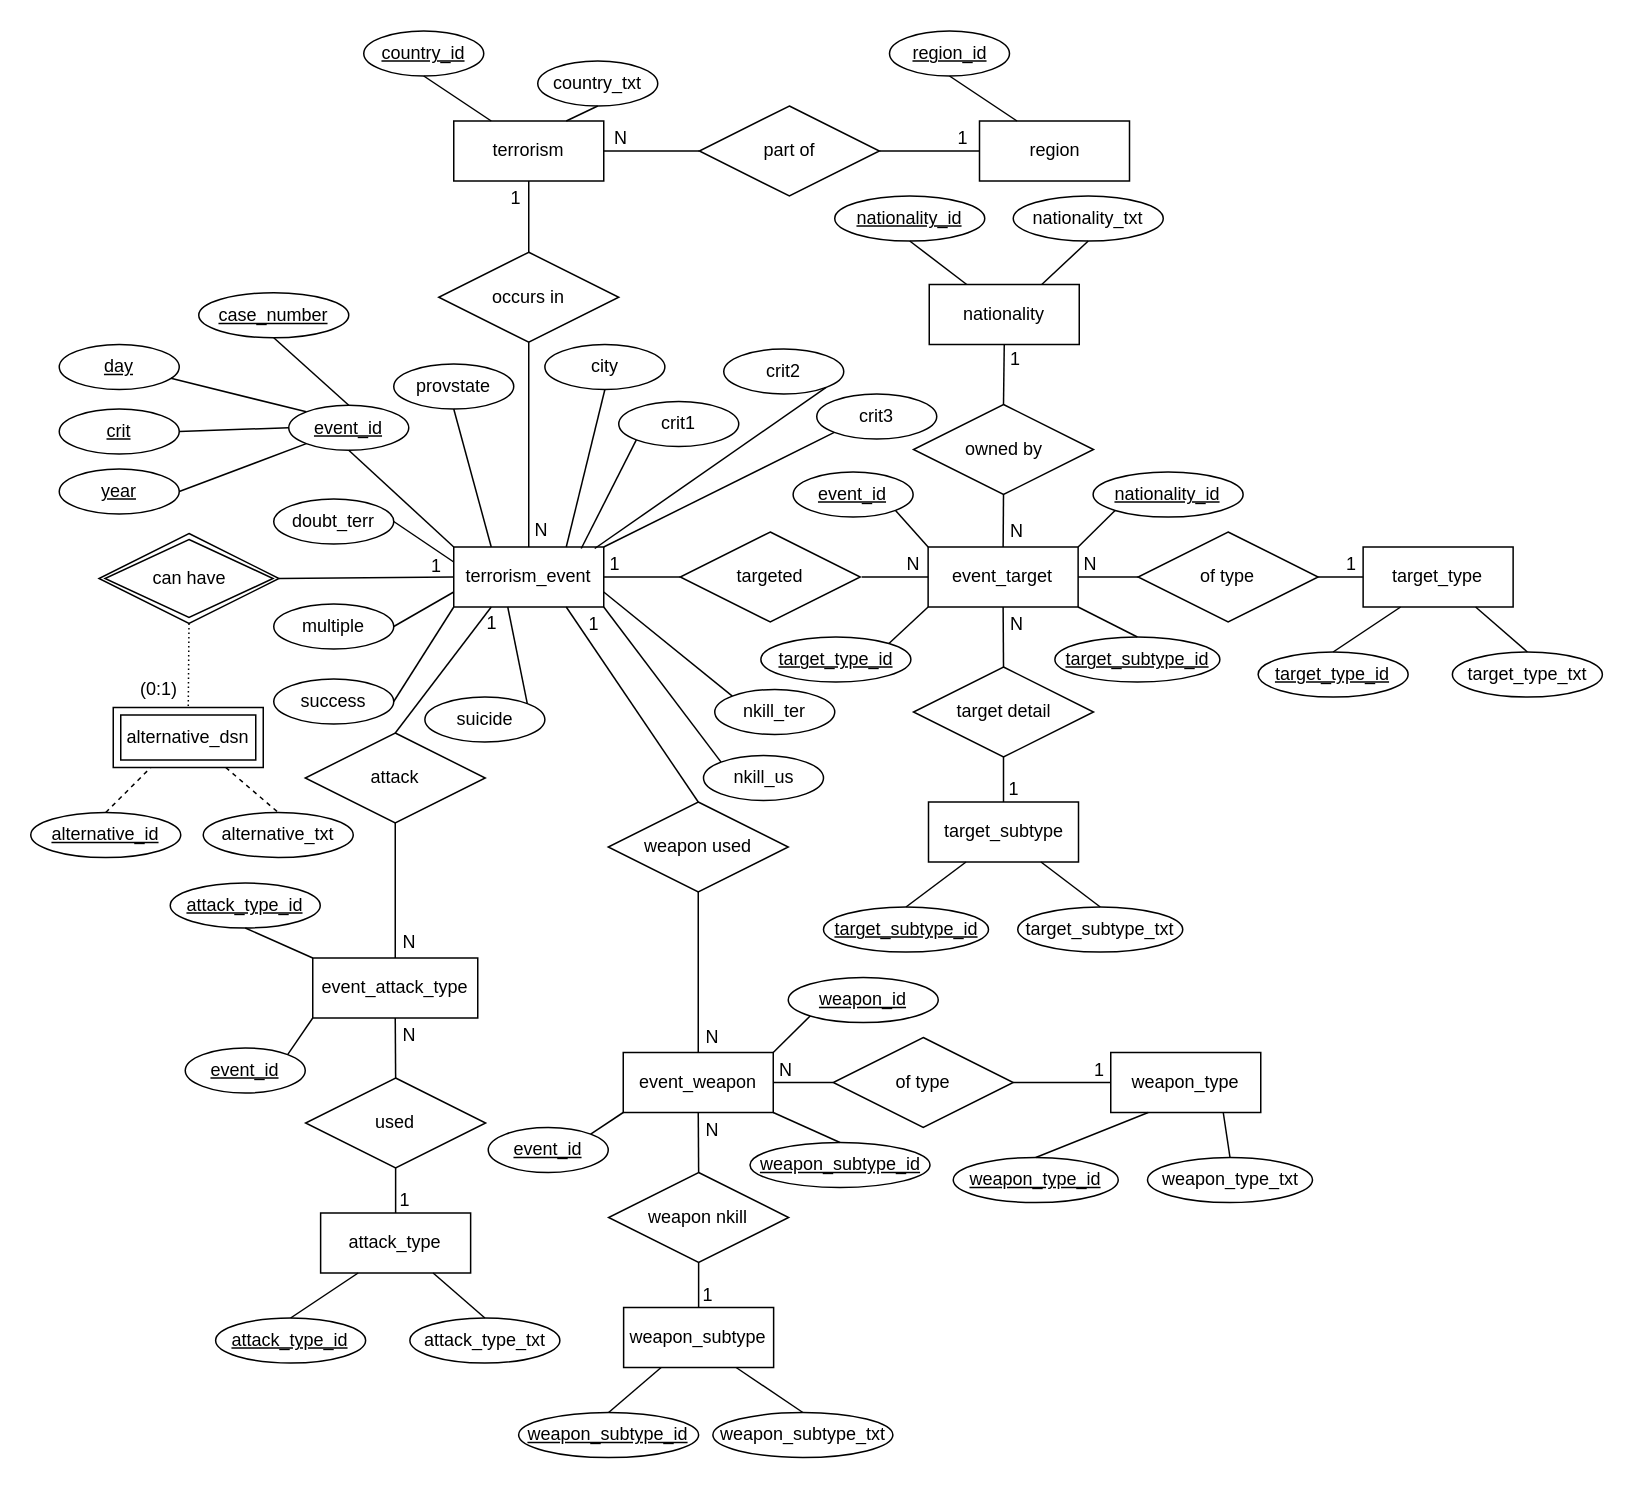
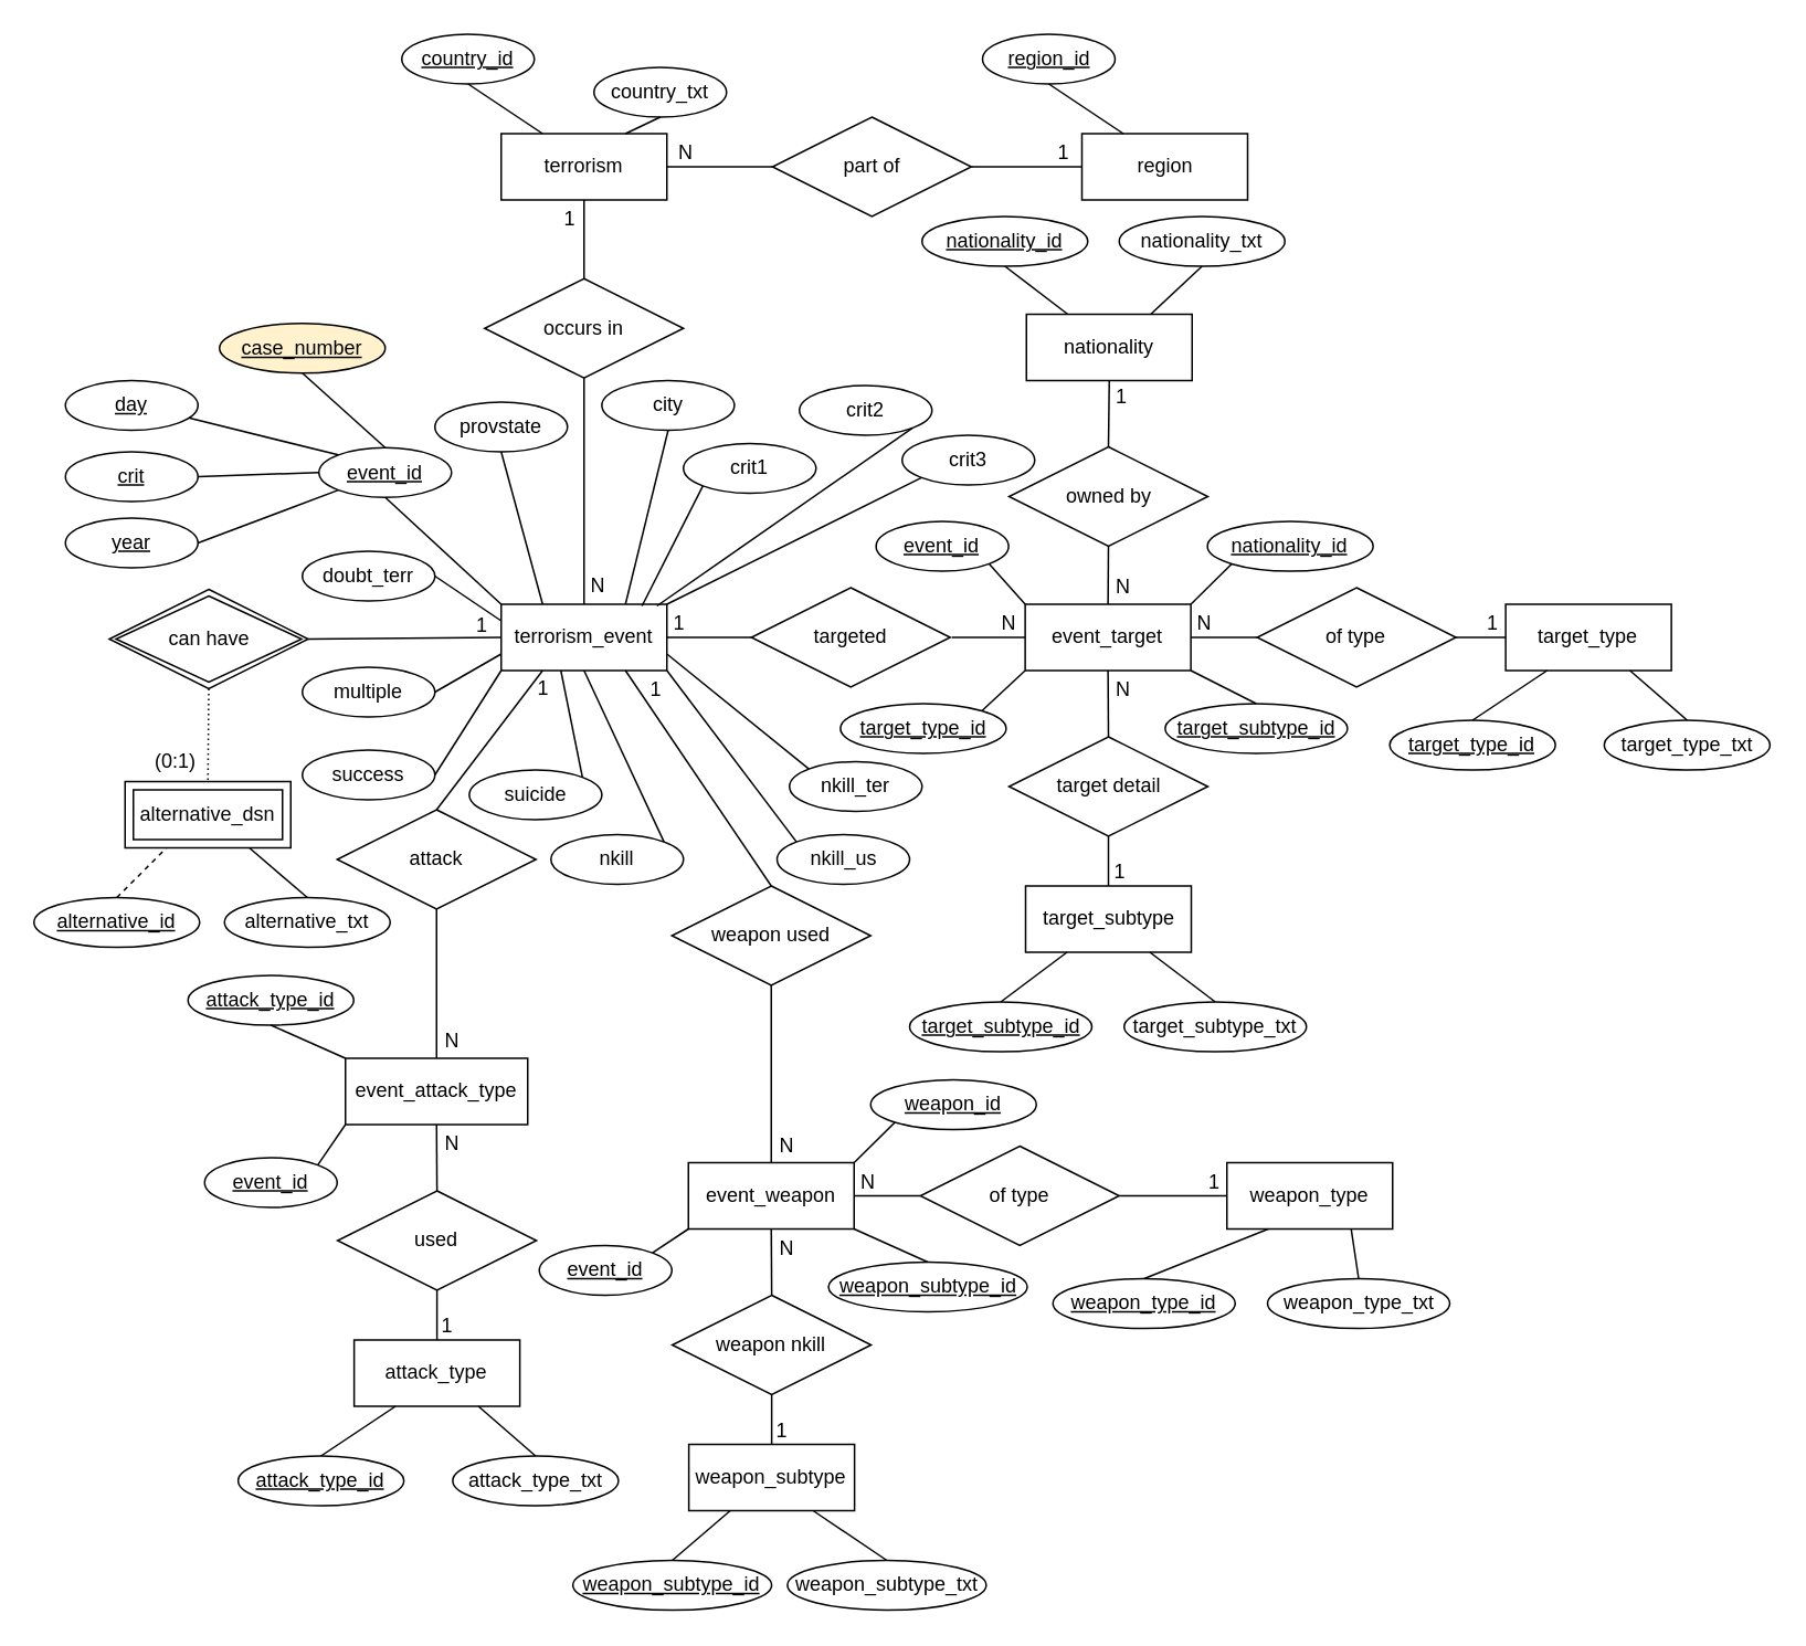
- <mxCell id="19" value="case_number" style="ellipse;whiteSpace=wrap;html=1;align=center;fontStyle=4;" parent="1" vertex="1"><mxGeometry x="132" y="194.5" width="100" height="30" as="geometry" /></mxCell>
+ <mxCell id="19" value="case_number" style="ellipse;whiteSpace=wrap;html=1;align=center;fontStyle=4;fillColor=#fff2cc;" parent="1" vertex="1"><mxGeometry x="132" y="194.5" width="100" height="30" as="geometry" /></mxCell>
+ <mxCell id="156" value="" style="endArrow=none;html=1;rounded=0;exitX=0.5;exitY=1;exitDx=0;exitDy=0;entryX=1;entryY=0;entryDx=0;entryDy=0;" parent="1" source="14" target="151" edge="1"><mxGeometry relative="1" as="geometry"><mxPoint x="484" y="272" as="sourcePoint" /><mxPoint x="644" y="272" as="targetPoint" /></mxGeometry></mxCell>
+ <mxCell id="151" value="nkill" style="ellipse;whiteSpace=wrap;html=1;align=center;" parent="1" vertex="1"><mxGeometry x="332" y="503" width="80" height="30" as="geometry" /></mxCell>
- <mxCell id="38" value="" style="endArrow=none;html=1;rounded=0;entryX=0.5;entryY=0;entryDx=0;entryDy=0;exitX=0.75;exitY=1;exitDx=0;exitDy=0;dashed=1;" parent="1" source="34" target="36" edge="1"><mxGeometry relative="1" as="geometry"><mxPoint x="181.5" y="511" as="sourcePoint" /><mxPoint x="-28.5" y="201" as="targetPoint" /></mxGeometry></mxCell>
+ <mxCell id="38" value="" style="endArrow=none;html=1;rounded=0;entryX=0.5;entryY=0;entryDx=0;entryDy=0;exitX=0.75;exitY=1;exitDx=0;exitDy=0;" parent="1" source="34" target="36" edge="1"><mxGeometry relative="1" as="geometry"><mxPoint x="181.5" y="511" as="sourcePoint" /><mxPoint x="-28.5" y="201" as="targetPoint" /></mxGeometry></mxCell>
